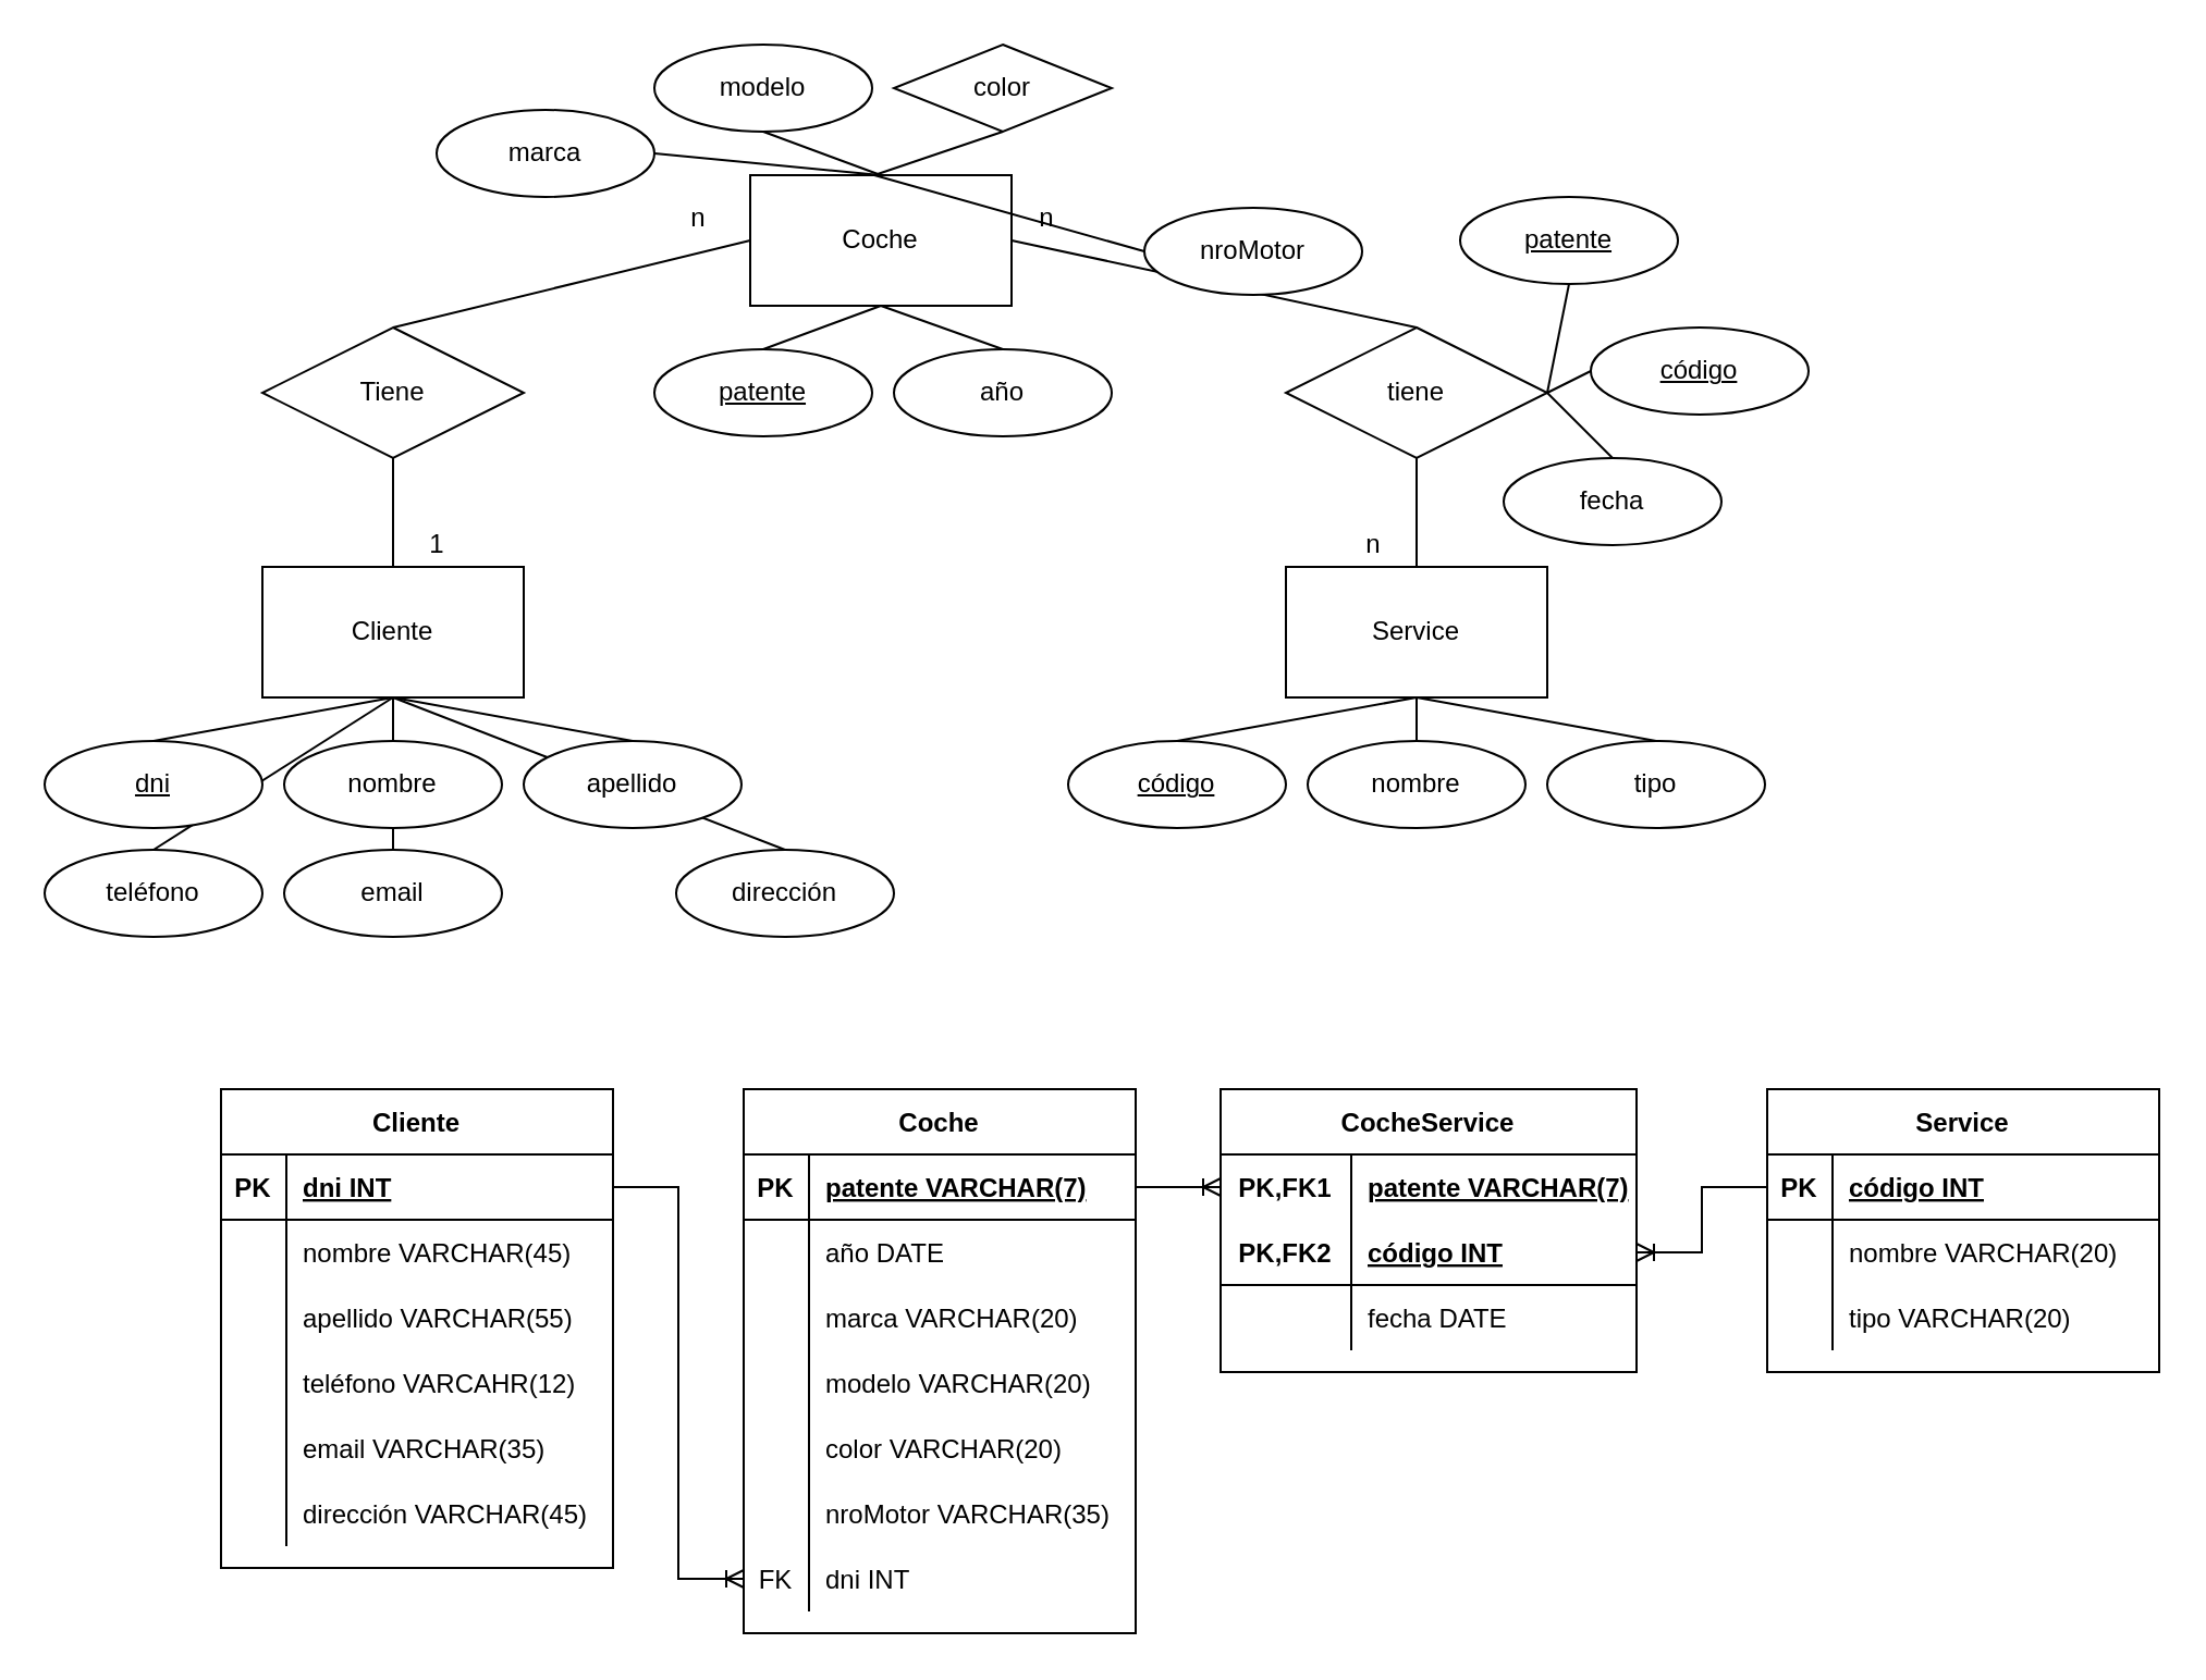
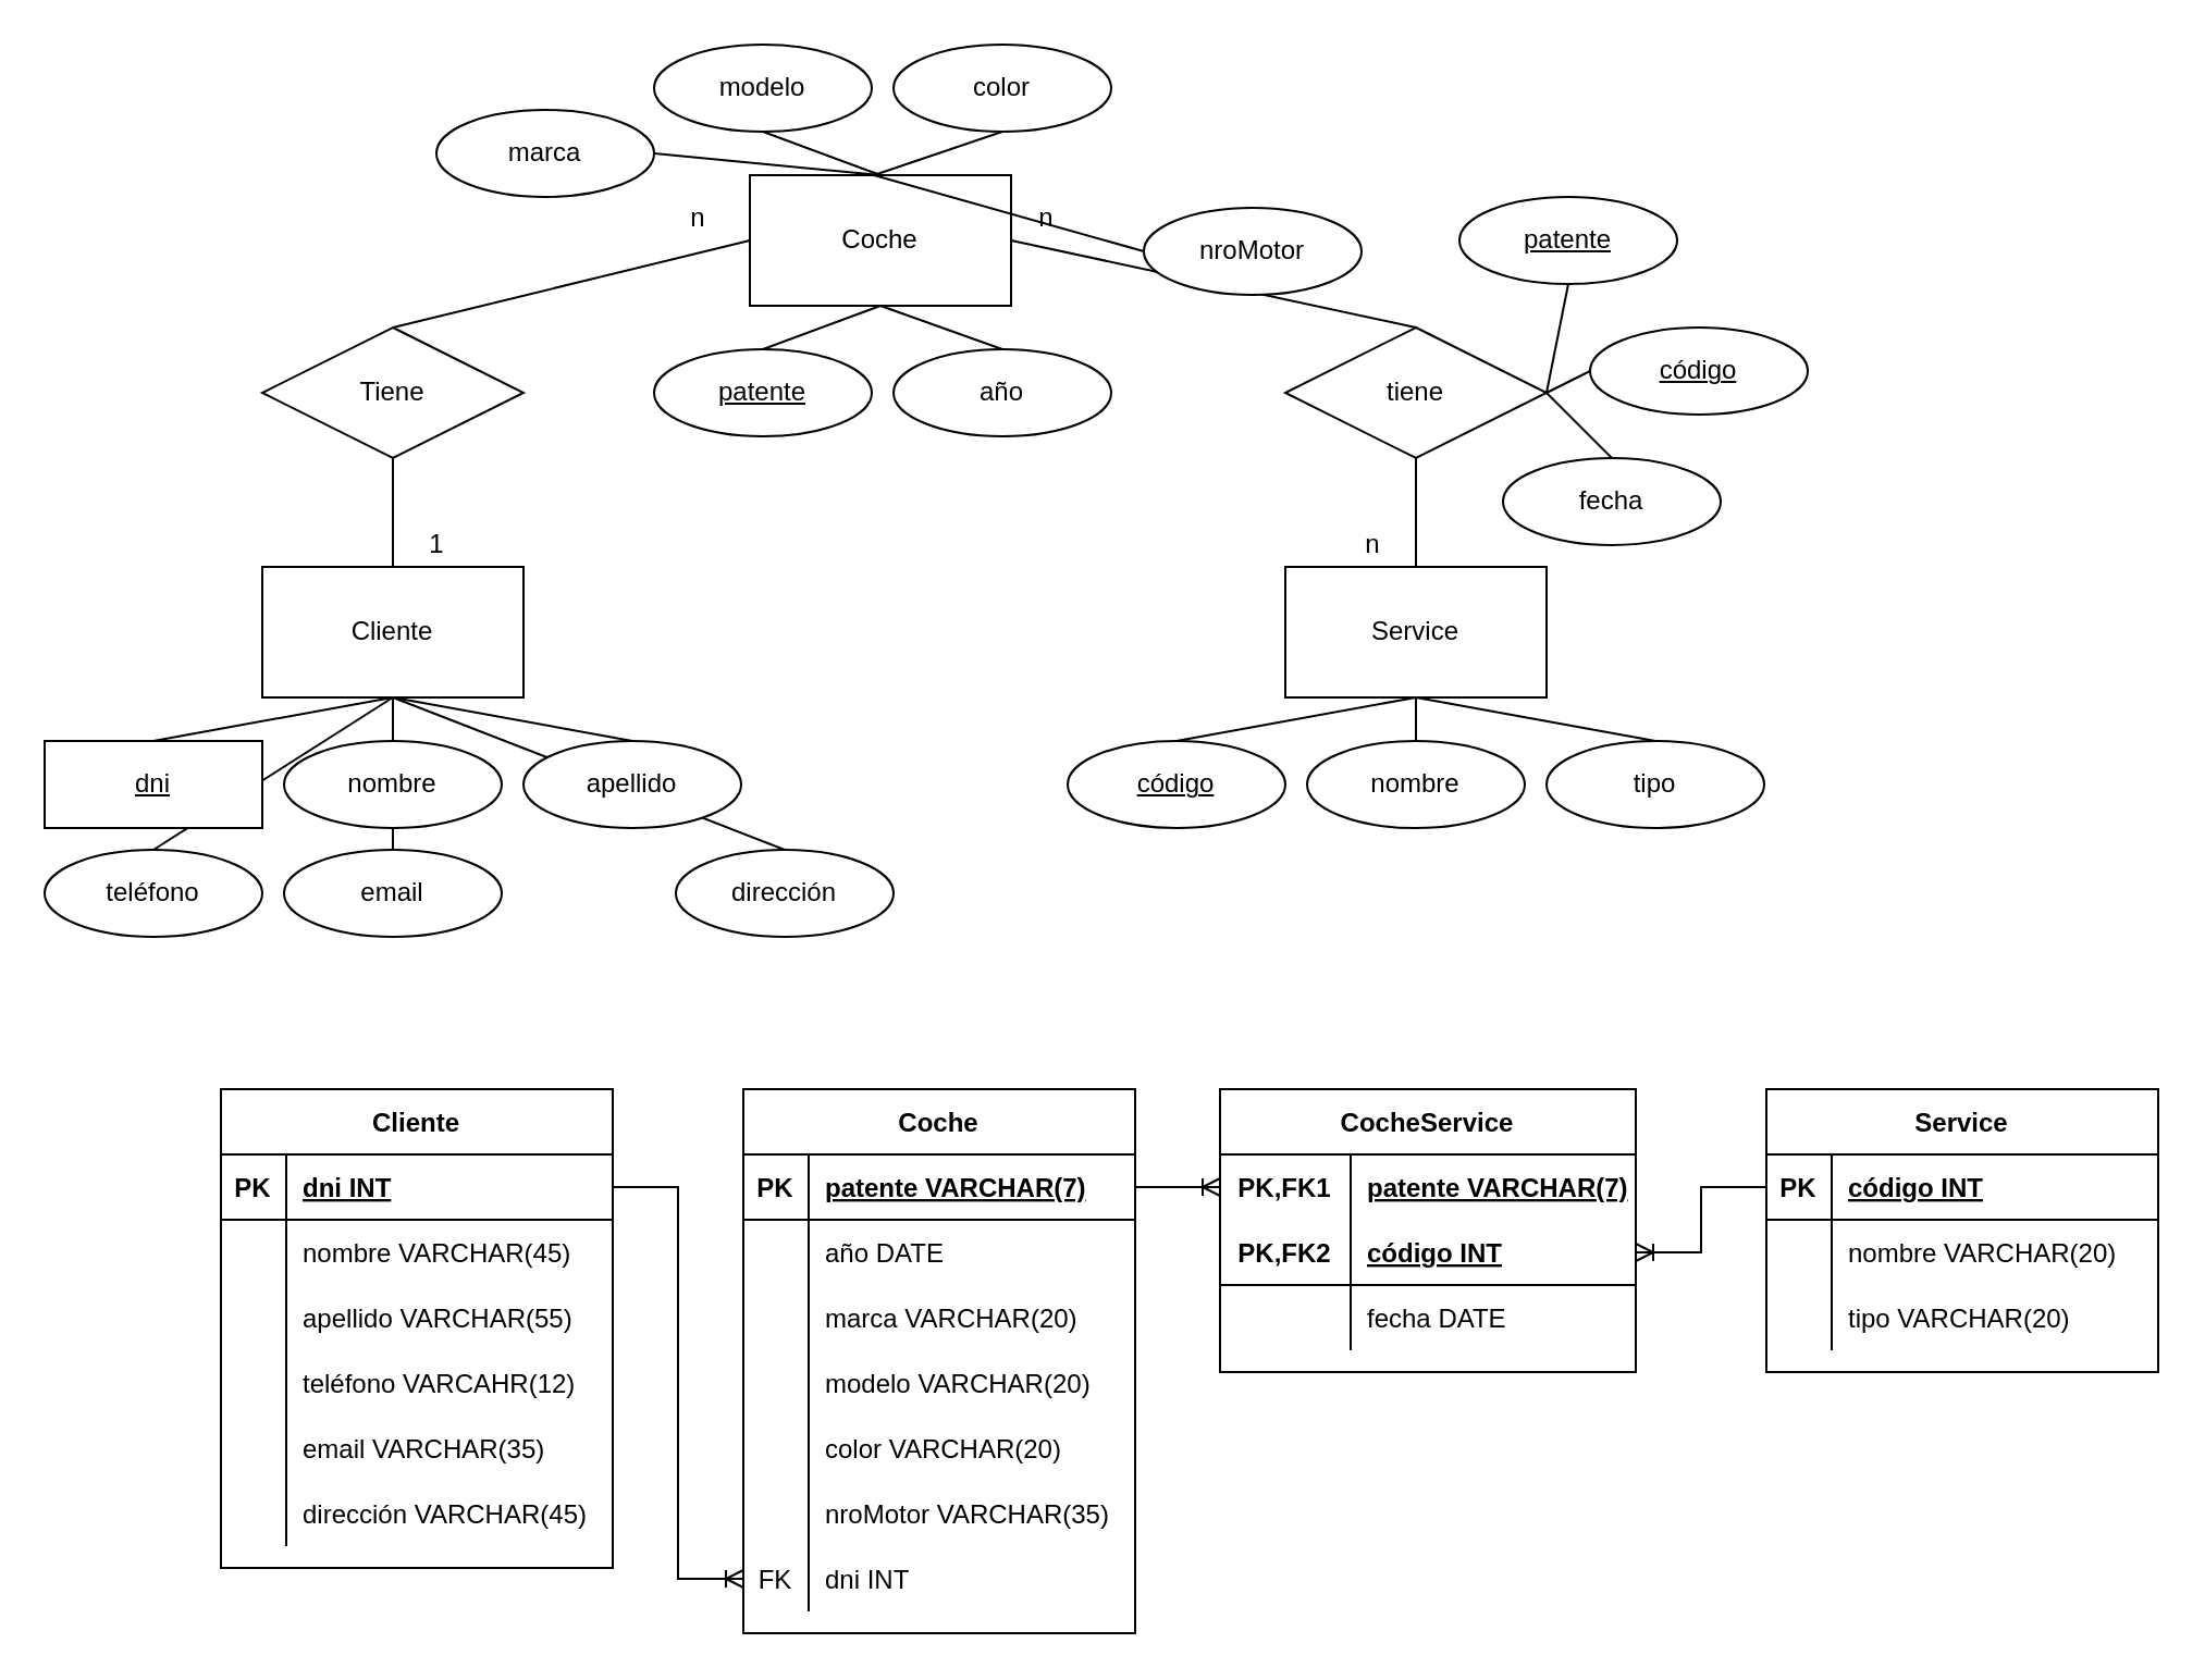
- <mxCell id="44" value="color" style="rhombus;whiteSpace=wrap;html=1;align=center;" parent="1" vertex="1"><mxGeometry x="410" y="20" width="100" height="40" as="geometry" /></mxCell>
+ <mxCell id="44" value="color" style="ellipse;whiteSpace=wrap;html=1;align=center;" parent="1" vertex="1"><mxGeometry x="410" y="20" width="100" height="40" as="geometry" /></mxCell>
- <mxCell id="15" value="dni" style="ellipse;whiteSpace=wrap;html=1;align=center;fontStyle=4;" parent="1" vertex="1"><mxGeometry x="20" y="340" width="100" height="40" as="geometry" /></mxCell>
+ <mxCell id="15" value="dni" style="whiteSpace=wrap;html=1;align=center;fontStyle=4;rounded=0;" parent="1" vertex="1"><mxGeometry x="20" y="340" width="100" height="40" as="geometry" /></mxCell>
